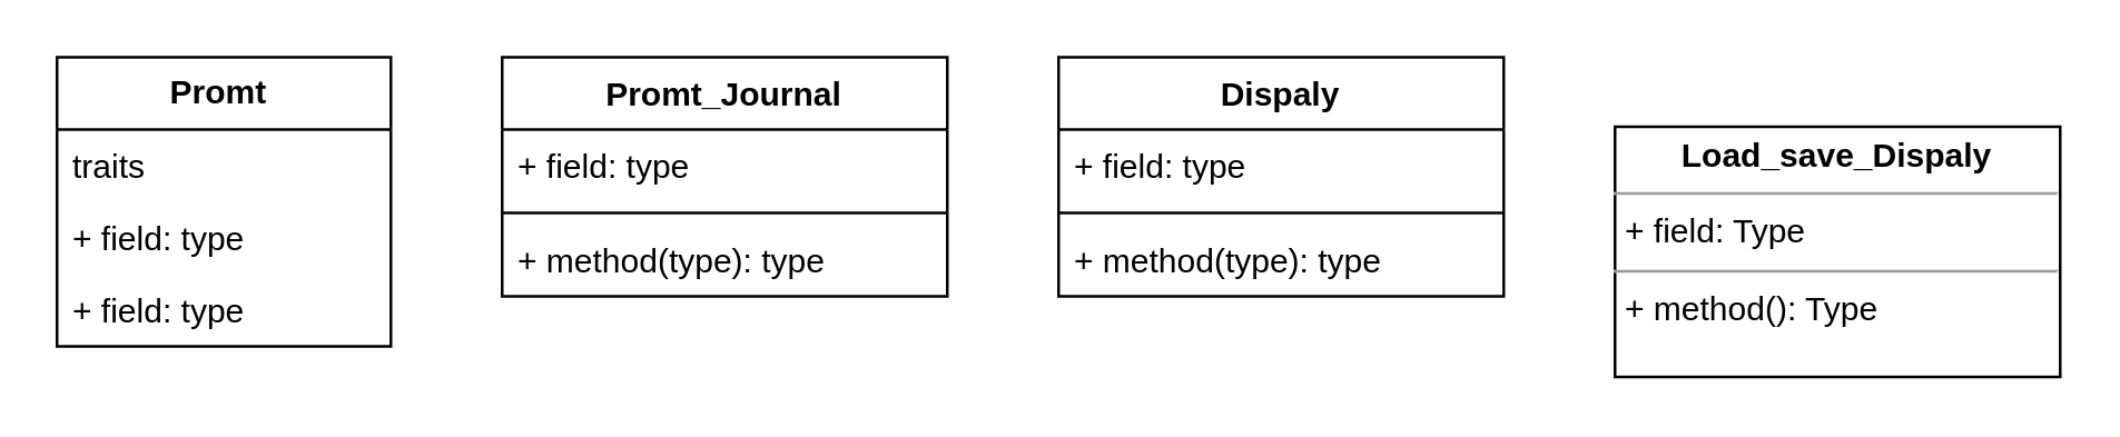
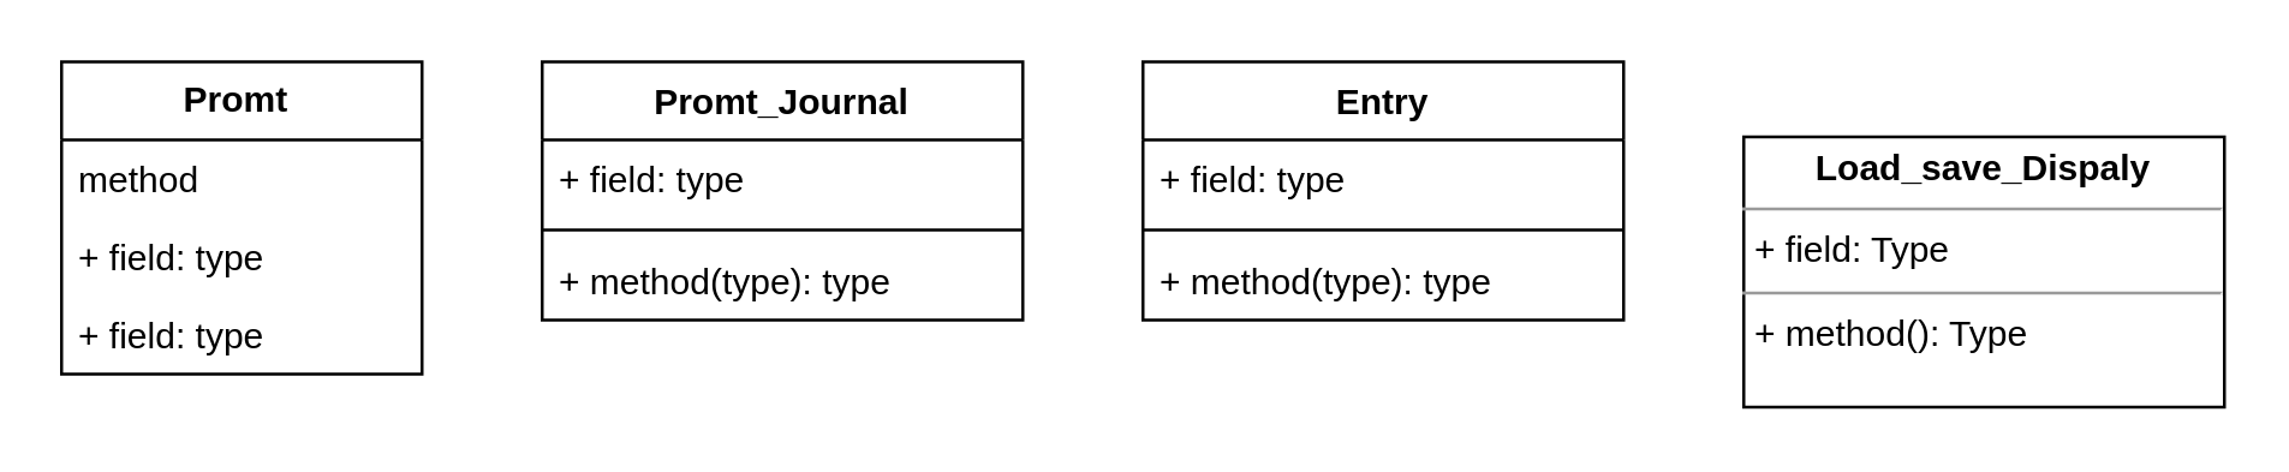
- <mxCell id="6" value="Dispaly&lt;br&gt;" style="swimlane;fontStyle=1;align=center;verticalAlign=top;childLayout=stackLayout;horizontal=1;startSize=26;horizontalStack=0;resizeParent=1;resizeParentMax=0;resizeLast=0;collapsible=1;marginBottom=0;whiteSpace=wrap;html=1;" vertex="1" parent="1"><mxGeometry x="380" y="20" width="160" height="86" as="geometry" /></mxCell>
+ <mxCell id="6" value="Entry&lt;br&gt;" style="swimlane;fontStyle=1;align=center;verticalAlign=top;childLayout=stackLayout;horizontal=1;startSize=26;horizontalStack=0;resizeParent=1;resizeParentMax=0;resizeLast=0;collapsible=1;marginBottom=0;whiteSpace=wrap;html=1;" vertex="1" parent="1"><mxGeometry x="380" y="20" width="160" height="86" as="geometry" /></mxCell>
- <mxCell id="3" value="traits" style="text;strokeColor=none;fillColor=none;align=left;verticalAlign=top;spacingLeft=4;spacingRight=4;overflow=hidden;rotatable=0;points=[[0,0.5],[1,0.5]];portConstraint=eastwest;whiteSpace=wrap;html=1;" vertex="1" parent="2"><mxGeometry y="26" width="120" height="26" as="geometry" /></mxCell>
+ <mxCell id="3" value="method" style="text;strokeColor=none;fillColor=none;align=left;verticalAlign=top;spacingLeft=4;spacingRight=4;overflow=hidden;rotatable=0;points=[[0,0.5],[1,0.5]];portConstraint=eastwest;whiteSpace=wrap;html=1;" vertex="1" parent="2"><mxGeometry y="26" width="120" height="26" as="geometry" /></mxCell>
